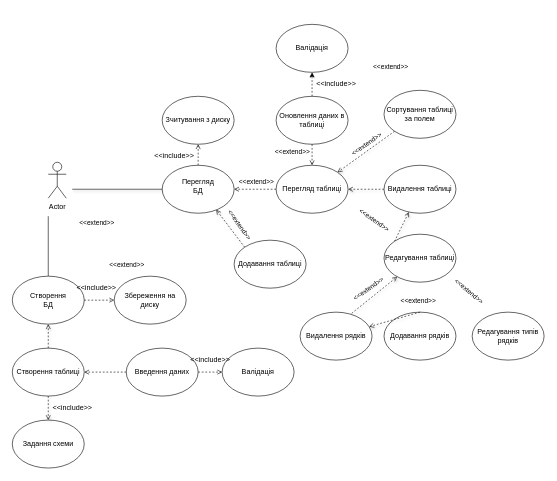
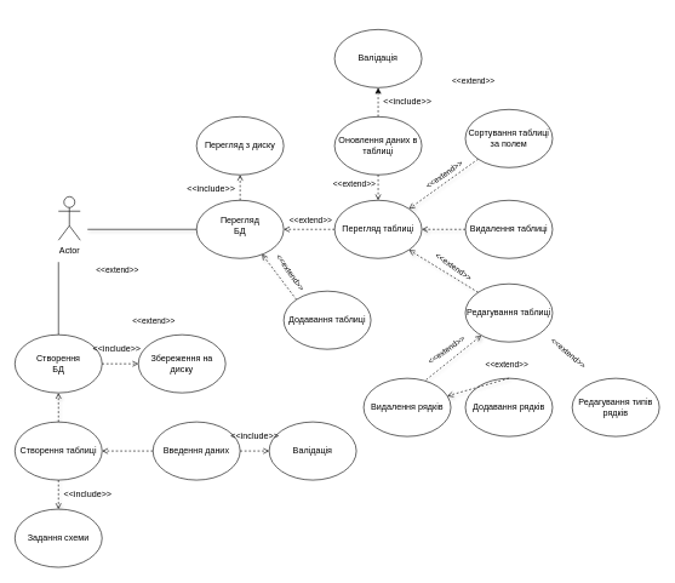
- <mxCell id="13" value="Зчитування з диску" style="ellipse;whiteSpace=wrap;html=1;" parent="1" vertex="1"><mxGeometry x="270" y="160" width="120" height="80" as="geometry" /></mxCell>
+ <mxCell id="13" value="Перегляд з диску" style="ellipse;whiteSpace=wrap;html=1;" parent="1" vertex="1"><mxGeometry x="270" y="160" width="120" height="80" as="geometry" /></mxCell>
- <mxCell id="28" value="" style="endArrow=open;html=1;shadow=1;exitX=0;exitY=0;exitDx=0;exitDy=0;endFill=0;dashed=1;" parent="1" source="17" target="16" edge="1"><mxGeometry width="50" height="50" relative="1" as="geometry"><mxPoint x="570" y="400" as="sourcePoint" /><mxPoint x="620" y="350" as="targetPoint" /></mxGeometry></mxCell>
+ <mxCell id="28" value="" style="endArrow=open;html=1;shadow=1;entryX=1;entryY=1;entryDx=0;entryDy=0;exitX=0;exitY=0;exitDx=0;exitDy=0;endFill=0;dashed=1;" parent="1" source="17" target="14" edge="1"><mxGeometry width="50" height="50" relative="1" as="geometry"><mxPoint x="570" y="400" as="sourcePoint" /><mxPoint x="620" y="350" as="targetPoint" /></mxGeometry></mxCell>
